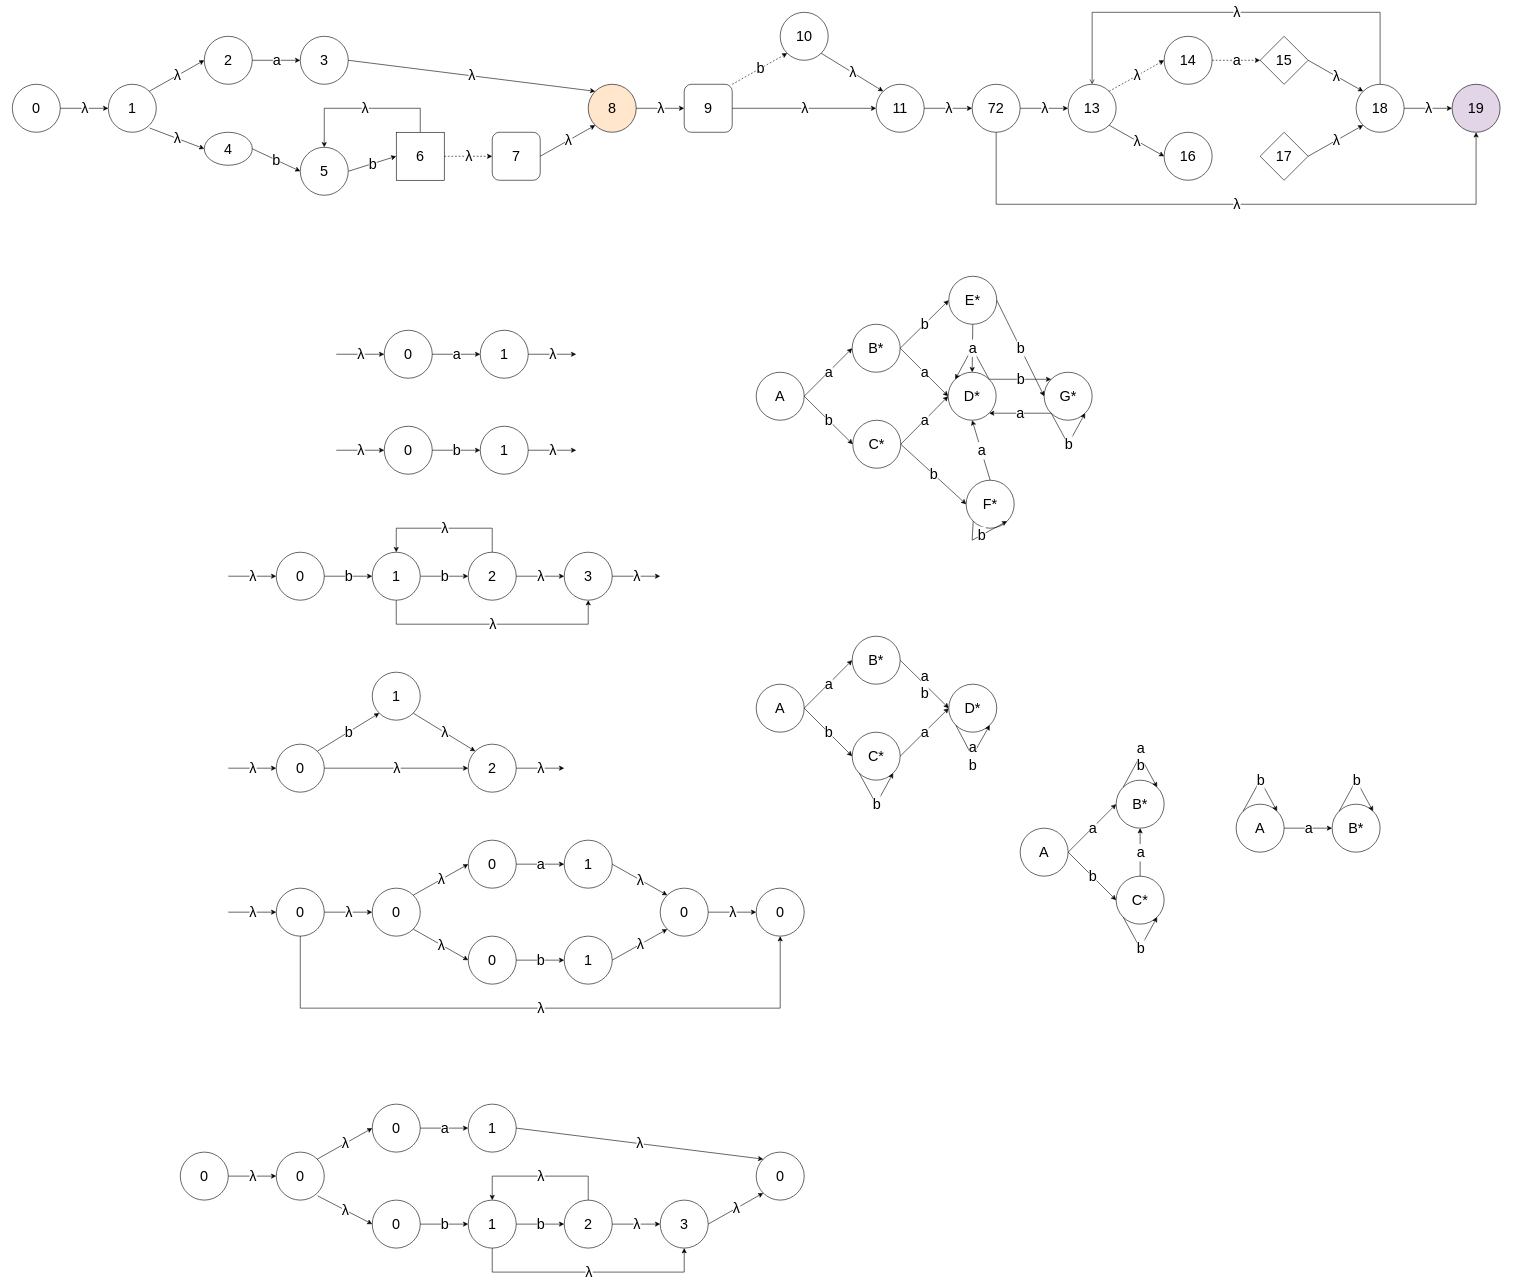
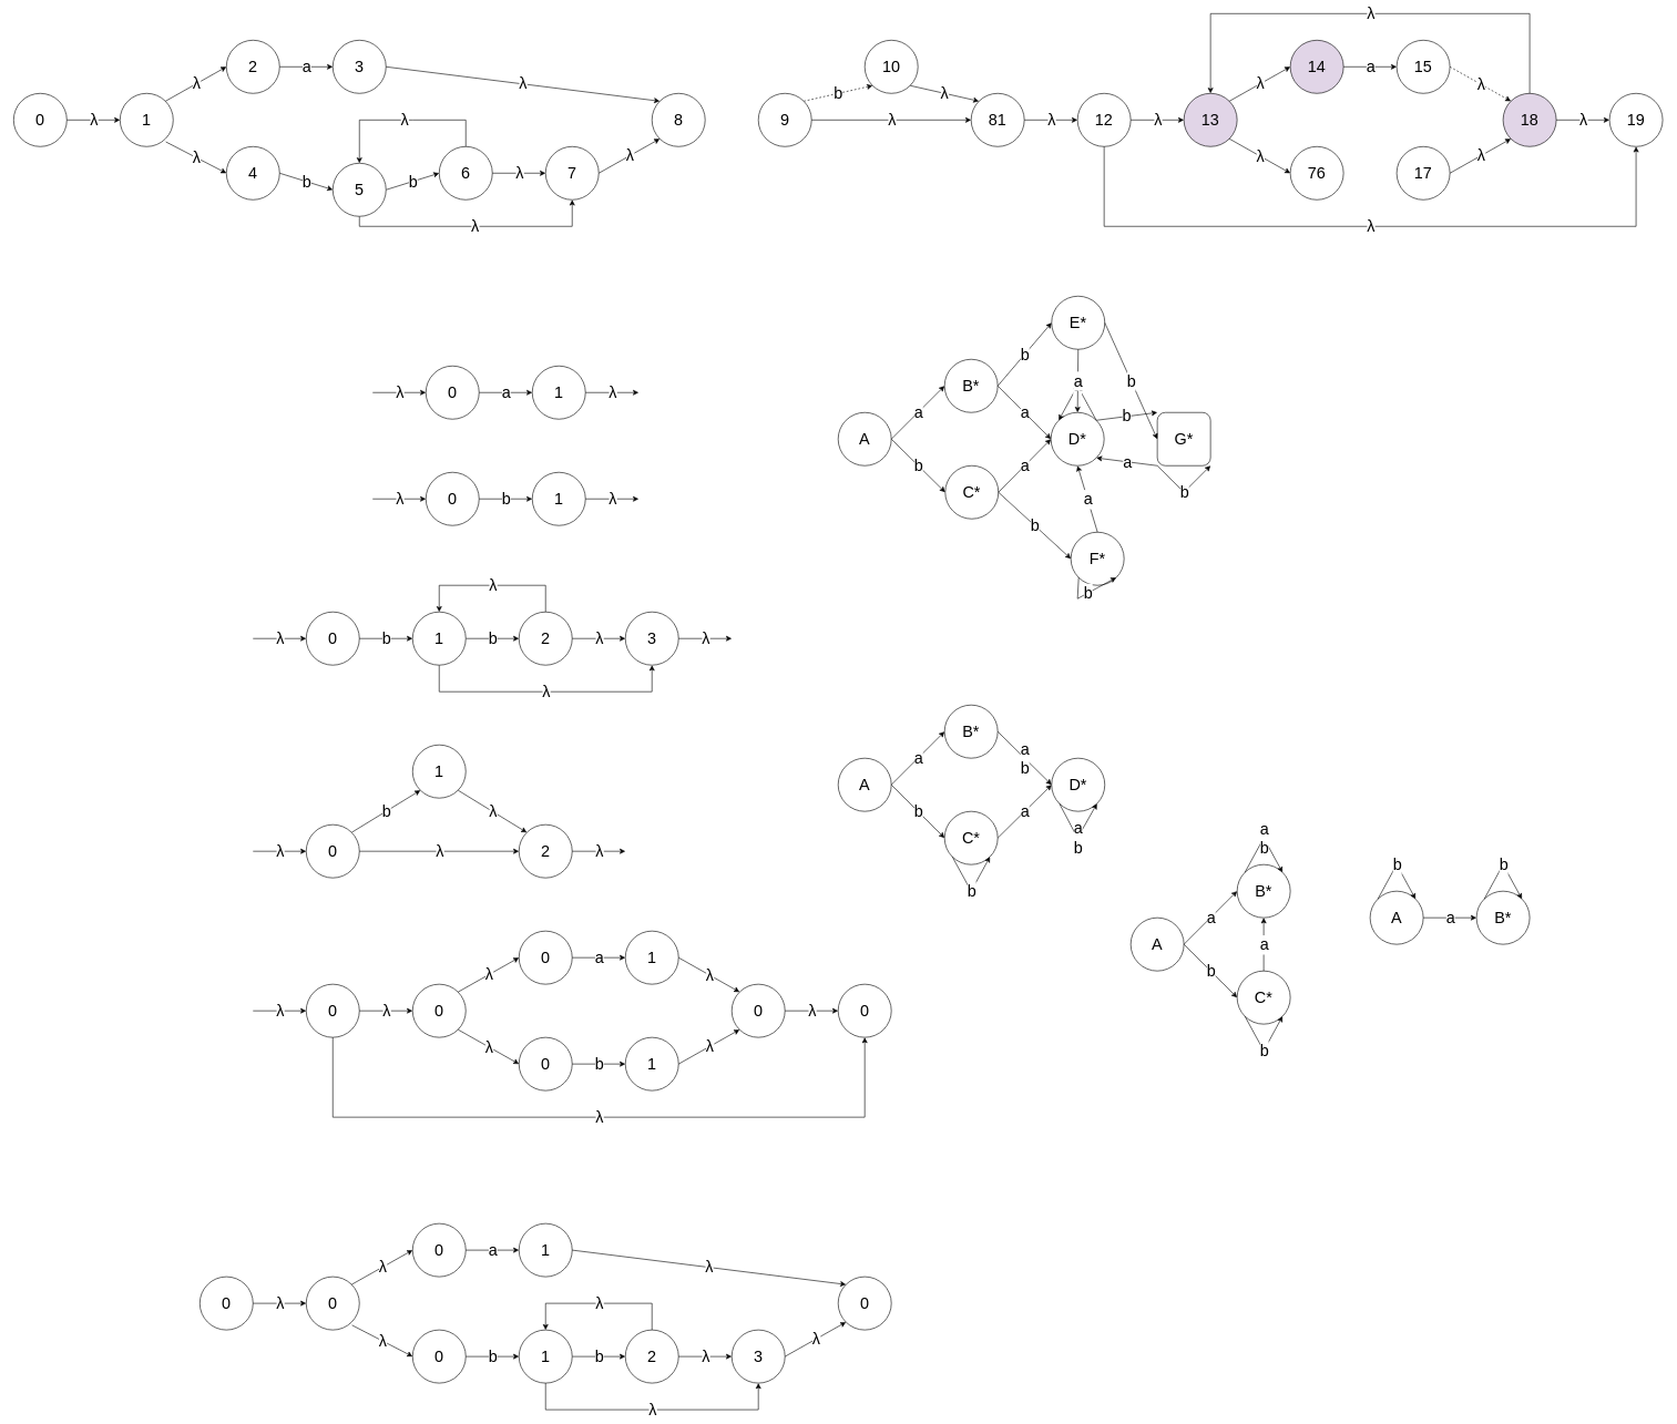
- <mxCell id="160" value="&lt;font style=&quot;font-size: 24px;&quot;&gt;10&lt;/font&gt;" style="ellipse;whiteSpace=wrap;html=1;aspect=fixed;container=0;" parent="155" vertex="1"><mxGeometry x="240" width="80" height="80" as="geometry" /></mxCell>
+ <mxCell id="160" value="&lt;font style=&quot;font-size: 24px;&quot;&gt;10&lt;/font&gt;" style="ellipse;whiteSpace=wrap;html=1;aspect=fixed;container=0;" parent="155" vertex="1"><mxGeometry x="240" y="40" width="80" height="80" as="geometry" /></mxCell>
- <mxCell id="171" value="&lt;font style=&quot;font-size: 24px;&quot;&gt;14&lt;/font&gt;" style="ellipse;whiteSpace=wrap;html=1;aspect=fixed;" parent="170" vertex="1"><mxGeometry x="80" width="80" height="80" as="geometry" /></mxCell>
+ <mxCell id="171" value="&lt;font style=&quot;font-size: 24px;&quot;&gt;14&lt;/font&gt;" style="ellipse;whiteSpace=wrap;html=1;aspect=fixed;fillColor=#e1d5e7;" parent="170" vertex="1"><mxGeometry x="80" width="80" height="80" as="geometry" /></mxCell>
- <mxCell id="173" value="" style="endArrow=classic;html=1;rounded=0;fontSize=24;exitX=1;exitY=0.5;exitDx=0;exitDy=0;entryX=0;entryY=0.5;entryDx=0;entryDy=0;dashed=1;" parent="170" source="171" target="172" edge="1"><mxGeometry relative="1" as="geometry"><mxPoint x="170" y="39.71" as="sourcePoint" /><mxPoint x="260" y="40" as="targetPoint" /></mxGeometry></mxCell>
+ <mxCell id="173" value="" style="endArrow=classic;html=1;rounded=0;fontSize=24;exitX=1;exitY=0.5;exitDx=0;exitDy=0;entryX=0;entryY=0.5;entryDx=0;entryDy=0;" parent="170" source="171" target="172" edge="1"><mxGeometry relative="1" as="geometry"><mxPoint x="170" y="39.71" as="sourcePoint" /><mxPoint x="260" y="40" as="targetPoint" /></mxGeometry></mxCell>
- <mxCell id="172" value="&lt;font style=&quot;font-size: 24px;&quot;&gt;15&lt;/font&gt;" style="rhombus;whiteSpace=wrap;html=1;aspect=fixed;" parent="170" vertex="1"><mxGeometry x="240" width="80" height="80" as="geometry" /></mxCell>
+ <mxCell id="172" value="&lt;font style=&quot;font-size: 24px;&quot;&gt;15&lt;/font&gt;" style="ellipse;whiteSpace=wrap;html=1;aspect=fixed;" parent="170" vertex="1"><mxGeometry x="240" width="80" height="80" as="geometry" /></mxCell>
- <mxCell id="184" value="" style="endArrow=classic;html=1;rounded=0;fontSize=24;exitX=1;exitY=0.5;exitDx=0;exitDy=0;entryX=0;entryY=0;entryDx=0;entryDy=0;" parent="169" source="172" target="183" edge="1"><mxGeometry relative="1" as="geometry"><mxPoint x="330" y="50" as="sourcePoint" /><mxPoint x="720" y="40" as="targetPoint" /></mxGeometry></mxCell>
+ <mxCell id="184" value="" style="endArrow=classic;html=1;rounded=0;fontSize=24;exitX=1;exitY=0.5;exitDx=0;exitDy=0;entryX=0;entryY=0;entryDx=0;entryDy=0;dashed=1;" parent="169" source="172" target="183" edge="1"><mxGeometry relative="1" as="geometry"><mxPoint x="330" y="50" as="sourcePoint" /><mxPoint x="720" y="40" as="targetPoint" /></mxGeometry></mxCell>
- <mxCell id="179" value="" style="endArrow=classic;html=1;rounded=0;fontSize=24;entryX=0;entryY=0.5;entryDx=0;entryDy=0;exitX=1;exitY=0;exitDx=0;exitDy=0;dashed=1;" parent="169" source="178" target="171" edge="1"><mxGeometry relative="1" as="geometry"><mxPoint x="320" y="40" as="sourcePoint" /><mxPoint x="380" y="40" as="targetPoint" /></mxGeometry></mxCell>
+ <mxCell id="179" value="" style="endArrow=classic;html=1;rounded=0;fontSize=24;entryX=0;entryY=0.5;entryDx=0;entryDy=0;exitX=1;exitY=0;exitDx=0;exitDy=0;" parent="169" source="178" target="171" edge="1"><mxGeometry relative="1" as="geometry"><mxPoint x="320" y="40" as="sourcePoint" /><mxPoint x="380" y="40" as="targetPoint" /></mxGeometry></mxCell>
- <mxCell id="196" value="" style="endArrow=open;html=1;rounded=0;fontSize=24;entryX=0.5;entryY=0;entryDx=0;entryDy=0;exitX=0.5;exitY=0;exitDx=0;exitDy=0;" edge="1" parent="169" source="183" target="178"><mxGeometry relative="1" as="geometry"><mxPoint x="130" y="170" as="sourcePoint" /><mxPoint x="930" y="170" as="targetPoint" /><Array as="points"><mxPoint x="760" y="-40" /><mxPoint x="280" y="-40" /></Array></mxGeometry></mxCell>
+ <mxCell id="196" value="" style="endArrow=classic;html=1;rounded=0;fontSize=24;entryX=0.5;entryY=0;entryDx=0;entryDy=0;exitX=0.5;exitY=0;exitDx=0;exitDy=0;" edge="1" parent="169" source="183" target="178"><mxGeometry relative="1" as="geometry"><mxPoint x="130" y="170" as="sourcePoint" /><mxPoint x="930" y="170" as="targetPoint" /><Array as="points"><mxPoint x="760" y="-40" /><mxPoint x="280" y="-40" /></Array></mxGeometry></mxCell>
- <mxCell id="150" value="&lt;font style=&quot;font-size: 24px;&quot;&gt;8&lt;/font&gt;" style="ellipse;whiteSpace=wrap;html=1;aspect=fixed;fillColor=#ffe6cc;" parent="120" vertex="1"><mxGeometry x="960" y="80" width="80" height="80" as="geometry" /></mxCell>
+ <mxCell id="150" value="&lt;font style=&quot;font-size: 24px;&quot;&gt;8&lt;/font&gt;" style="ellipse;whiteSpace=wrap;html=1;aspect=fixed;" parent="120" vertex="1"><mxGeometry x="960" y="80" width="80" height="80" as="geometry" /></mxCell>
- <mxCell id="165" value="" style="endArrow=classic;html=1;rounded=0;fontSize=24;entryX=0;entryY=0.5;entryDx=0;entryDy=0;exitX=1;exitY=0.5;exitDx=0;exitDy=0;" parent="1" source="150" target="159" edge="1"><mxGeometry relative="1" as="geometry"><mxPoint x="1080" y="180" as="sourcePoint" /><mxPoint x="1120" y="180" as="targetPoint" /></mxGeometry></mxCell>
- <mxCell id="166" value="&lt;font style=&quot;font-size: 24px;&quot;&gt;λ&lt;/font&gt;" style="edgeLabel;resizable=0;html=1;;align=center;verticalAlign=middle;container=0;" parent="165" connectable="0" vertex="1"><mxGeometry relative="1" as="geometry" /></mxCell>
- <mxCell id="159" value="&lt;font style=&quot;font-size: 24px;&quot;&gt;9&lt;/font&gt;" style="whiteSpace=wrap;html=1;aspect=fixed;container=0;rounded=1;" parent="155" vertex="1"><mxGeometry x="80" y="120" width="80" height="80" as="geometry" /></mxCell>
+ <mxCell id="159" value="&lt;font style=&quot;font-size: 24px;&quot;&gt;9&lt;/font&gt;" style="ellipse;whiteSpace=wrap;html=1;aspect=fixed;container=0;" parent="155" vertex="1"><mxGeometry x="80" y="120" width="80" height="80" as="geometry" /></mxCell>
- <mxCell id="156" value="&lt;font style=&quot;font-size: 24px;&quot;&gt;11&lt;/font&gt;" style="ellipse;whiteSpace=wrap;html=1;aspect=fixed;container=0;" parent="155" vertex="1"><mxGeometry x="400" y="120" width="80" height="80" as="geometry" /></mxCell>
+ <mxCell id="156" value="&lt;font style=&quot;font-size: 24px;&quot;&gt;81&lt;/font&gt;" style="ellipse;whiteSpace=wrap;html=1;aspect=fixed;container=0;" parent="155" vertex="1"><mxGeometry x="400" y="120" width="80" height="80" as="geometry" /></mxCell>
- <mxCell id="191" value="&lt;font style=&quot;font-size: 24px;&quot;&gt;72&lt;/font&gt;" style="ellipse;whiteSpace=wrap;html=1;aspect=fixed;" parent="169" vertex="1"><mxGeometry x="80" y="80" width="80" height="80" as="geometry" /></mxCell>
+ <mxCell id="191" value="&lt;font style=&quot;font-size: 24px;&quot;&gt;12&lt;/font&gt;" style="ellipse;whiteSpace=wrap;html=1;aspect=fixed;" parent="169" vertex="1"><mxGeometry x="80" y="80" width="80" height="80" as="geometry" /></mxCell>
- <mxCell id="178" value="&lt;font style=&quot;font-size: 24px;&quot;&gt;13&lt;/font&gt;" style="ellipse;whiteSpace=wrap;html=1;aspect=fixed;" parent="169" vertex="1"><mxGeometry x="240" y="80" width="80" height="80" as="geometry" /></mxCell>
+ <mxCell id="178" value="&lt;font style=&quot;font-size: 24px;&quot;&gt;13&lt;/font&gt;" style="ellipse;whiteSpace=wrap;html=1;aspect=fixed;fillColor=#e1d5e7;" parent="169" vertex="1"><mxGeometry x="240" y="80" width="80" height="80" as="geometry" /></mxCell>
- <mxCell id="183" value="&lt;font style=&quot;font-size: 24px;&quot;&gt;18&lt;/font&gt;" style="ellipse;whiteSpace=wrap;html=1;aspect=fixed;" parent="169" vertex="1"><mxGeometry x="720" y="80" width="80" height="80" as="geometry" /></mxCell>
+ <mxCell id="183" value="&lt;font style=&quot;font-size: 24px;&quot;&gt;18&lt;/font&gt;" style="ellipse;whiteSpace=wrap;html=1;aspect=fixed;fillColor=#e1d5e7;" parent="169" vertex="1"><mxGeometry x="720" y="80" width="80" height="80" as="geometry" /></mxCell>
- <mxCell id="190" value="&lt;font style=&quot;font-size: 24px;&quot;&gt;19&lt;/font&gt;" style="ellipse;whiteSpace=wrap;html=1;aspect=fixed;fillColor=#e1d5e7;" parent="169" vertex="1"><mxGeometry x="880" y="80" width="80" height="80" as="geometry" /></mxCell>
+ <mxCell id="190" value="&lt;font style=&quot;font-size: 24px;&quot;&gt;19&lt;/font&gt;" style="ellipse;whiteSpace=wrap;html=1;aspect=fixed;" parent="169" vertex="1"><mxGeometry x="880" y="80" width="80" height="80" as="geometry" /></mxCell>
- <mxCell id="138" value="&lt;font style=&quot;font-size: 24px;&quot;&gt;4&lt;/font&gt;" style="ellipse;whiteSpace=wrap;html=1;aspect=fixed;container=0;" parent="126" vertex="1"><mxGeometry x="80" y="40" width="80" height="55" as="geometry" /></mxCell>
+ <mxCell id="138" value="&lt;font style=&quot;font-size: 24px;&quot;&gt;4&lt;/font&gt;" style="ellipse;whiteSpace=wrap;html=1;aspect=fixed;container=0;" parent="126" vertex="1"><mxGeometry x="80" y="40" width="80" height="80" as="geometry" /></mxCell>
- <mxCell id="128" value="&lt;font style=&quot;font-size: 24px;&quot;&gt;6&lt;/font&gt;" style="whiteSpace=wrap;html=1;aspect=fixed;container=0;rounded=0;" parent="127" vertex="1"><mxGeometry width="80" height="80" as="geometry" /></mxCell>
+ <mxCell id="128" value="&lt;font style=&quot;font-size: 24px;&quot;&gt;6&lt;/font&gt;" style="ellipse;whiteSpace=wrap;html=1;aspect=fixed;container=0;" parent="127" vertex="1"><mxGeometry width="80" height="80" as="geometry" /></mxCell>
- <mxCell id="130" value="" style="endArrow=classic;html=1;rounded=0;fontSize=24;exitX=1;exitY=0.5;exitDx=0;exitDy=0;entryX=0;entryY=0.5;entryDx=0;entryDy=0;dashed=1;" parent="127" source="128" target="129" edge="1"><mxGeometry relative="1" as="geometry"><mxPoint x="250" y="50" as="sourcePoint" /><mxPoint x="330" y="50" as="targetPoint" /></mxGeometry></mxCell>
+ <mxCell id="130" value="" style="endArrow=classic;html=1;rounded=0;fontSize=24;exitX=1;exitY=0.5;exitDx=0;exitDy=0;entryX=0;entryY=0.5;entryDx=0;entryDy=0;" parent="127" source="128" target="129" edge="1"><mxGeometry relative="1" as="geometry"><mxPoint x="250" y="50" as="sourcePoint" /><mxPoint x="330" y="50" as="targetPoint" /></mxGeometry></mxCell>
- <mxCell id="129" value="&lt;font style=&quot;font-size: 24px;&quot;&gt;7&lt;/font&gt;" style="whiteSpace=wrap;html=1;aspect=fixed;container=0;rounded=1;" parent="127" vertex="1"><mxGeometry x="160" width="80" height="80" as="geometry" /></mxCell>
+ <mxCell id="129" value="&lt;font style=&quot;font-size: 24px;&quot;&gt;7&lt;/font&gt;" style="ellipse;whiteSpace=wrap;html=1;aspect=fixed;container=0;" parent="127" vertex="1"><mxGeometry x="160" width="80" height="80" as="geometry" /></mxCell>
- <mxCell id="176" value="&lt;font style=&quot;font-size: 24px;&quot;&gt;16&lt;/font&gt;" style="ellipse;whiteSpace=wrap;html=1;aspect=fixed;" parent="175" vertex="1"><mxGeometry x="80" width="80" height="80" as="geometry" /></mxCell>
+ <mxCell id="176" value="&lt;font style=&quot;font-size: 24px;&quot;&gt;76&lt;/font&gt;" style="ellipse;whiteSpace=wrap;html=1;aspect=fixed;" parent="175" vertex="1"><mxGeometry x="80" width="80" height="80" as="geometry" /></mxCell>
- <mxCell id="177" value="&lt;font style=&quot;font-size: 24px;&quot;&gt;17&lt;/font&gt;" style="rhombus;whiteSpace=wrap;html=1;aspect=fixed;" parent="175" vertex="1"><mxGeometry x="240" width="80" height="80" as="geometry" /></mxCell>
+ <mxCell id="177" value="&lt;font style=&quot;font-size: 24px;&quot;&gt;17&lt;/font&gt;" style="ellipse;whiteSpace=wrap;html=1;aspect=fixed;" parent="175" vertex="1"><mxGeometry x="240" width="80" height="80" as="geometry" /></mxCell>
+ <mxCell id="136" value="" style="endArrow=classic;html=1;rounded=0;fontSize=24;exitX=0.5;exitY=1;exitDx=0;exitDy=0;entryX=0.5;entryY=1;entryDx=0;entryDy=0;" parent="126" source="139" target="129" edge="1"><mxGeometry relative="1" as="geometry"><mxPoint x="280" y="140" as="sourcePoint" /><mxPoint x="360" y="220" as="targetPoint" /><Array as="points"><mxPoint x="280" y="160" /><mxPoint x="600" y="160" /></Array></mxGeometry></mxCell>
+ <mxCell id="137" value="&lt;font style=&quot;font-size: 24px;&quot;&gt;λ&lt;/font&gt;" style="edgeLabel;resizable=0;html=1;;align=center;verticalAlign=middle;container=0;" parent="136" connectable="0" vertex="1"><mxGeometry relative="1" as="geometry" /></mxCell>
- <mxCell id="208" value="&lt;font style=&quot;font-size: 24px;&quot;&gt;E*&lt;/font&gt;" style="ellipse;whiteSpace=wrap;html=1;aspect=fixed;" vertex="1" parent="1"><mxGeometry x="1581" y="460" width="80" height="80" as="geometry" /></mxCell>
+ <mxCell id="208" value="&lt;font style=&quot;font-size: 24px;&quot;&gt;E*&lt;/font&gt;" style="ellipse;whiteSpace=wrap;html=1;aspect=fixed;" vertex="1" parent="1"><mxGeometry x="1581" y="445" width="80" height="80" as="geometry" /></mxCell>
- <mxCell id="209" value="&lt;font style=&quot;font-size: 24px;&quot;&gt;G*&lt;/font&gt;" style="ellipse;whiteSpace=wrap;html=1;aspect=fixed;" vertex="1" parent="1"><mxGeometry x="1740" y="620" width="80" height="80" as="geometry" /></mxCell>
+ <mxCell id="209" value="&lt;font style=&quot;font-size: 24px;&quot;&gt;G*&lt;/font&gt;" style="whiteSpace=wrap;html=1;aspect=fixed;rounded=1;" vertex="1" parent="1"><mxGeometry x="1740" y="620" width="80" height="80" as="geometry" /></mxCell>
